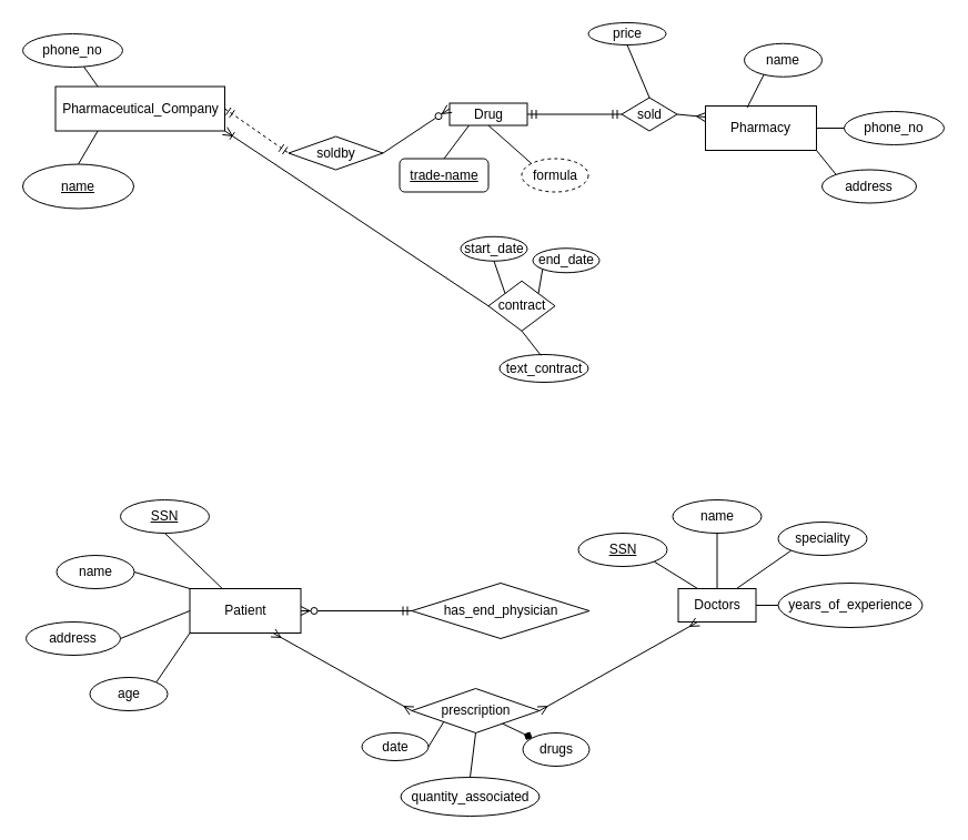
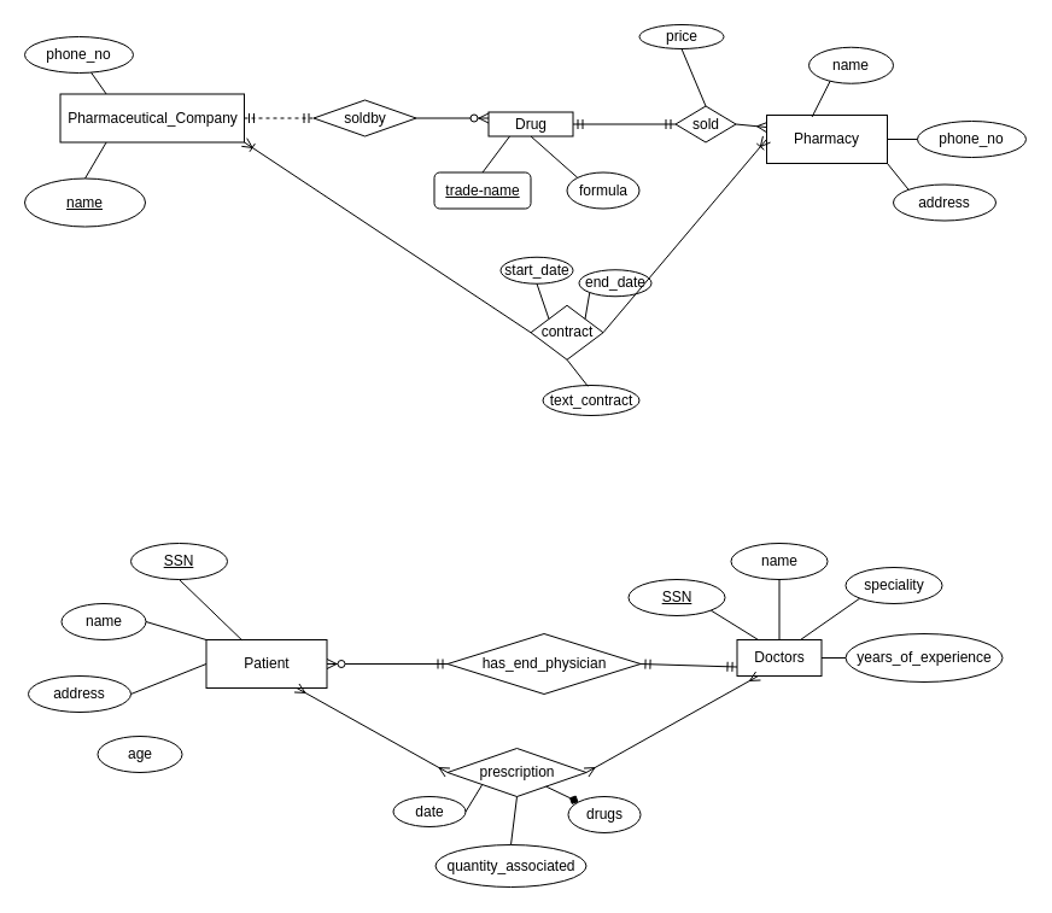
- <mxCell id="40" value="soldby" style="shape=rhombus;perimeter=rhombusPerimeter;whiteSpace=wrap;html=1;align=center;" parent="1" vertex="1"><mxGeometry x="259.5" y="122.5" width="85" height="30" as="geometry" /></mxCell>
+ <mxCell id="40" value="soldby" style="shape=rhombus;perimeter=rhombusPerimeter;whiteSpace=wrap;html=1;align=center;" parent="1" vertex="1"><mxGeometry x="259.5" y="82.5" width="85" height="30" as="geometry" /></mxCell>
- <mxCell id="27" value="formula" style="ellipse;whiteSpace=wrap;html=1;align=center;dashed=1;" parent="1" vertex="1"><mxGeometry x="469.5" y="142.5" width="60" height="30" as="geometry" /></mxCell>
+ <mxCell id="27" value="formula" style="ellipse;whiteSpace=wrap;html=1;align=center;" parent="1" vertex="1"><mxGeometry x="469.5" y="142.5" width="60" height="30" as="geometry" /></mxCell>
+ <mxCell id="65" value="" style="fontSize=12;html=1;endArrow=ERoneToMany;entryX=0;entryY=0.5;entryDx=0;entryDy=0;exitX=1;exitY=0.5;exitDx=0;exitDy=0;" parent="1" source="57" target="13" edge="1"><mxGeometry width="100" height="100" relative="1" as="geometry"><mxPoint x="319.5" y="28.75" as="sourcePoint" /><mxPoint x="419.5" y="-71.25" as="targetPoint" /></mxGeometry></mxCell>
+ <mxCell id="38" value="" style="fontSize=12;html=1;endArrow=ERmandOne;startArrow=ERmandOne;entryX=0;entryY=0.75;entryDx=0;entryDy=0;exitX=1;exitY=0.5;exitDx=0;exitDy=0;" parent="1" source="37" target="7" edge="1"><mxGeometry width="100" height="100" relative="1" as="geometry"><mxPoint x="520.5" y="550" as="sourcePoint" /><mxPoint x="560.5" y="620" as="targetPoint" /></mxGeometry></mxCell>
- <mxCell id="20" value="" style="endArrow=none;html=1;rounded=0;exitX=1;exitY=0;exitDx=0;exitDy=0;entryX=0;entryY=1;entryDx=0;entryDy=0;" parent="1" source="6" target="2" edge="1"><mxGeometry relative="1" as="geometry"><mxPoint x="330.5" y="600" as="sourcePoint" /><mxPoint x="490.5" y="600" as="targetPoint" /></mxGeometry></mxCell>
